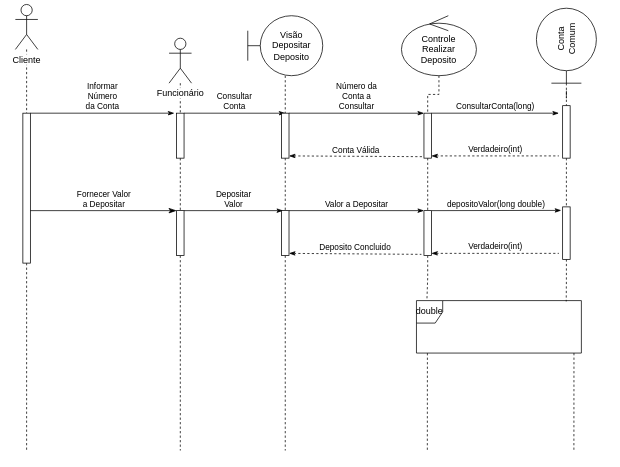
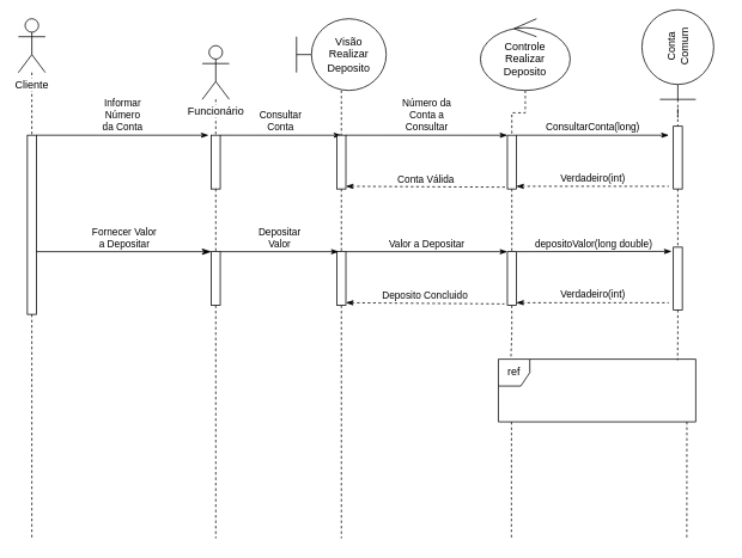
- <mxCell id="3" value="Cliente" style="shape=umlActor;verticalLabelPosition=bottom;labelBackgroundColor=#ffffff;verticalAlign=top;html=1;" parent="1" vertex="1"><mxGeometry x="20" y="5" width="30" height="60" as="geometry" /></mxCell>
+ <mxCell id="3" value="Cliente" style="shape=umlActor;verticalLabelPosition=bottom;labelBackgroundColor=#ffffff;verticalAlign=top;html=1;" parent="1" vertex="1"><mxGeometry x="20" y="20" width="30" height="60" as="geometry" /></mxCell>
- <mxCell id="7" value="&lt;div&gt;Visão&lt;/div&gt;&lt;div&gt;Depositar&lt;/div&gt;&lt;div&gt;Deposito&lt;/div&gt;" style="shape=umlBoundary;whiteSpace=wrap;html=1;" parent="1" vertex="1"><mxGeometry x="330" y="20" width="100" height="80" as="geometry" /></mxCell>
+ <mxCell id="7" value="&lt;div&gt;Visão&lt;/div&gt;&lt;div&gt;Realizar&lt;/div&gt;&lt;div&gt;Deposito&lt;/div&gt;" style="shape=umlBoundary;whiteSpace=wrap;html=1;" parent="1" vertex="1"><mxGeometry x="330" y="20" width="100" height="80" as="geometry" /></mxCell>
- <mxCell id="42" value="double" style="shape=umlFrame;whiteSpace=wrap;html=1;width=35;height=30;" parent="1" vertex="1"><mxGeometry x="555" y="400" width="220" height="70" as="geometry" /></mxCell>
+ <mxCell id="42" value="ref" style="shape=umlFrame;whiteSpace=wrap;html=1;width=35;height=30;" parent="1" vertex="1"><mxGeometry x="555" y="400" width="220" height="70" as="geometry" /></mxCell>
